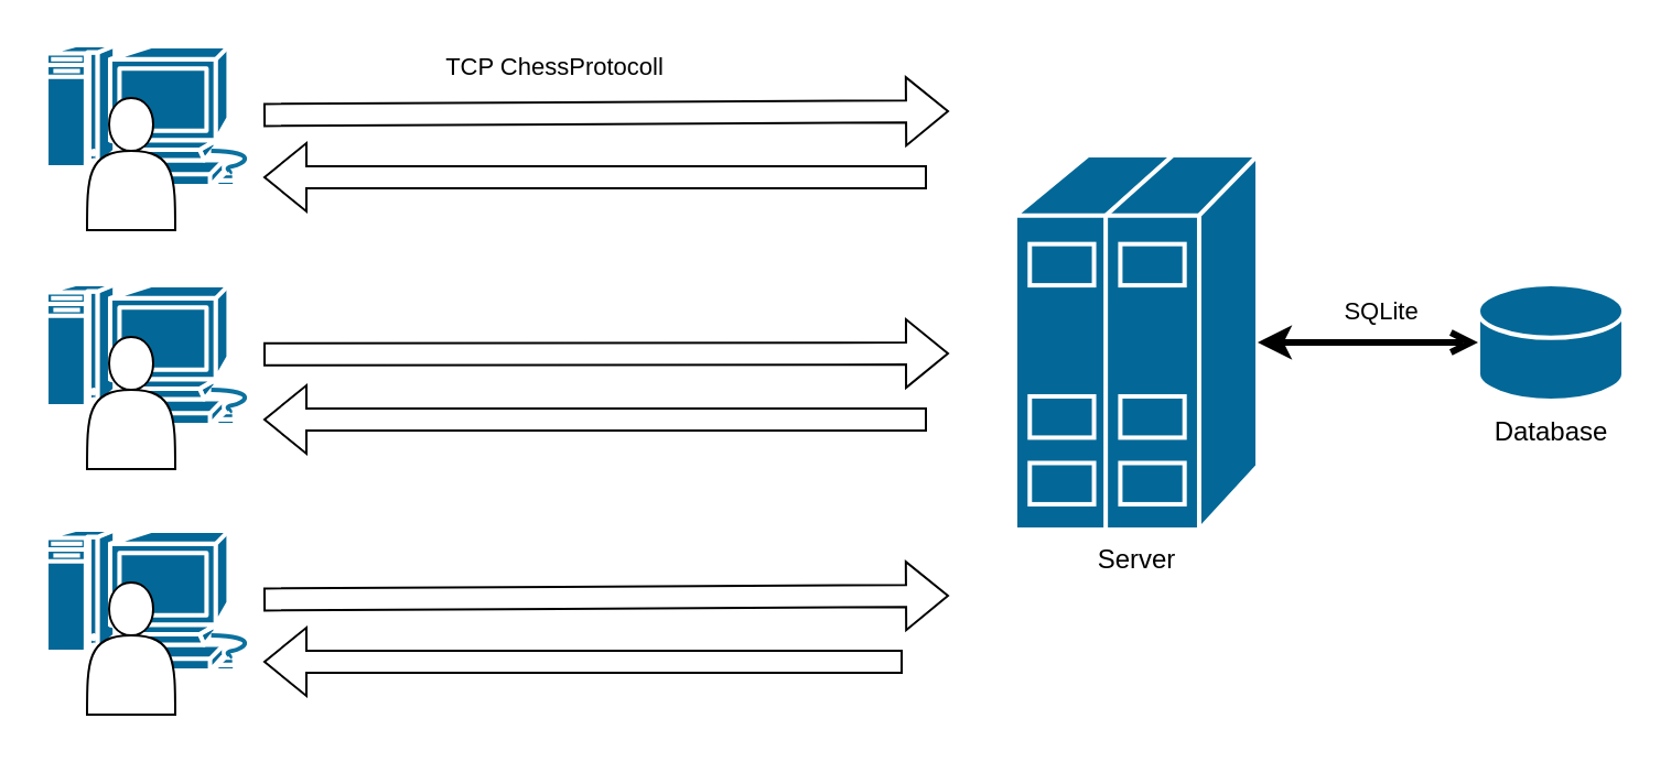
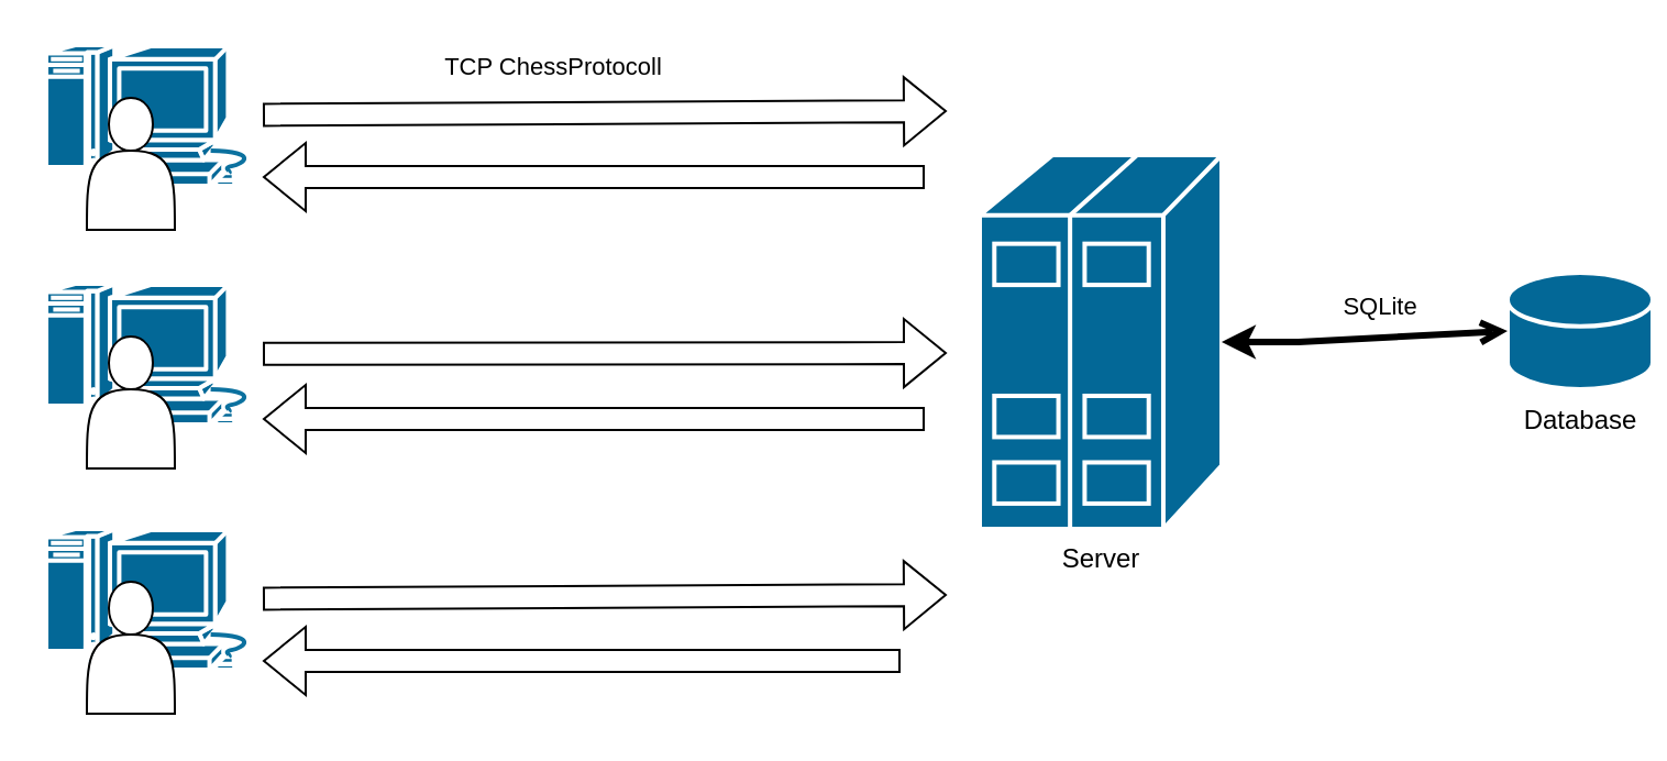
- <mxCell id="2" value="Server" style="shape=mxgraph.cisco.servers.standard_host;sketch=0;html=1;pointerEvents=1;dashed=0;fillColor=#036897;strokeColor=#ffffff;strokeWidth=2;verticalLabelPosition=bottom;verticalAlign=top;align=center;outlineConnect=0;" vertex="1" parent="1"><mxGeometry x="460" y="70" width="110" height="170" as="geometry" /></mxCell>
+ <mxCell id="2" value="Server" style="shape=mxgraph.cisco.servers.standard_host;sketch=0;html=1;pointerEvents=1;dashed=0;fillColor=#036897;strokeColor=#ffffff;strokeWidth=2;verticalLabelPosition=bottom;verticalAlign=top;align=center;outlineConnect=0;" vertex="1" parent="1"><mxGeometry x="445" y="70" width="110" height="170" as="geometry" /></mxCell>
- <mxCell id="3" value="Database" style="shape=mxgraph.cisco.storage.relational_database;sketch=0;html=1;pointerEvents=1;dashed=0;fillColor=#036897;strokeColor=#ffffff;strokeWidth=2;verticalLabelPosition=bottom;verticalAlign=top;align=center;outlineConnect=0;" vertex="1" parent="1"><mxGeometry x="670" y="128.5" width="66" height="53" as="geometry" /></mxCell>
+ <mxCell id="3" value="Database" style="shape=mxgraph.cisco.storage.relational_database;sketch=0;html=1;pointerEvents=1;dashed=0;fillColor=#036897;strokeColor=#ffffff;strokeWidth=2;verticalLabelPosition=bottom;verticalAlign=top;align=center;outlineConnect=0;" vertex="1" parent="1"><mxGeometry x="685" y="123.5" width="66" height="53" as="geometry" /></mxCell>
